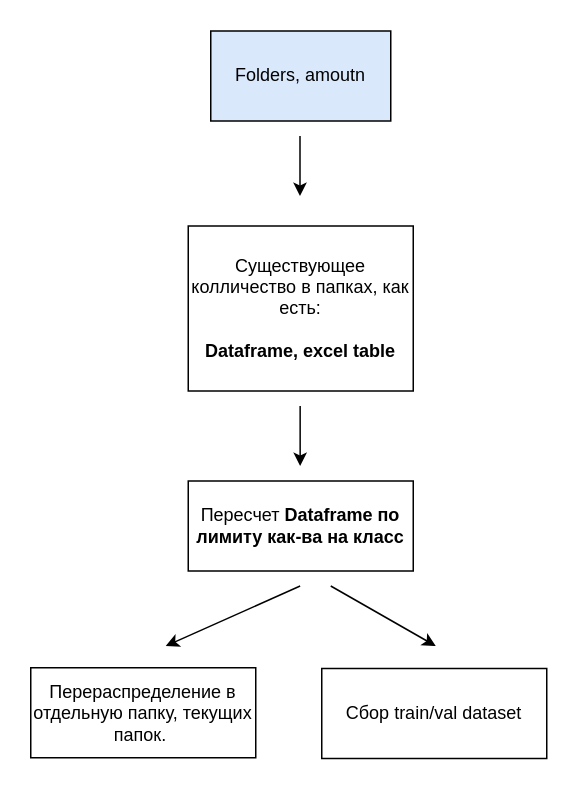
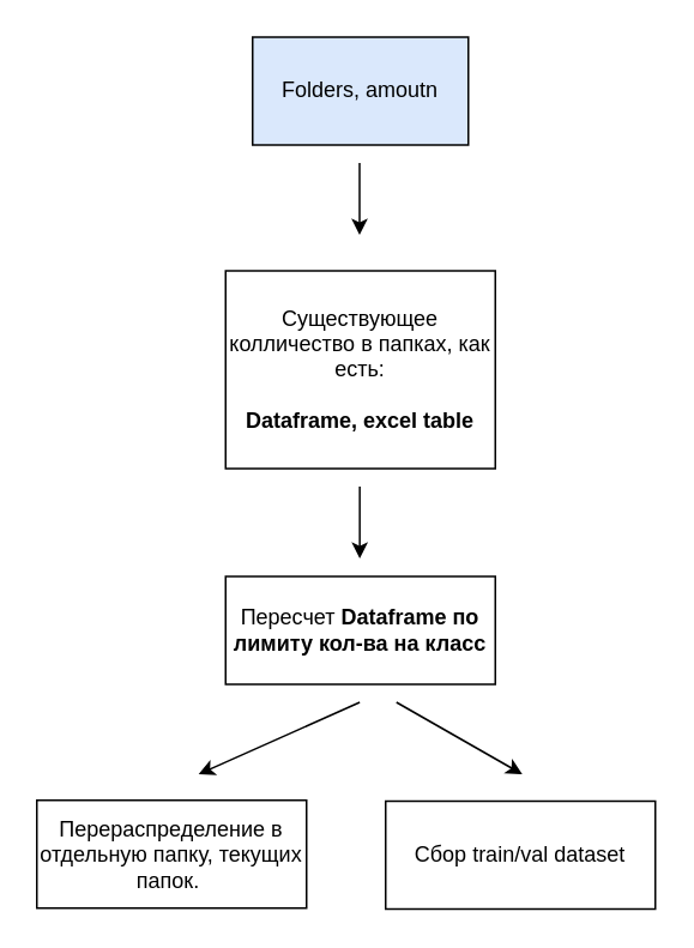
- <mxCell id="4" value="Пересчет&amp;nbsp;&lt;b&gt;Dataframe по лимиту как-ва на класс&lt;/b&gt;" style="rounded=0;whiteSpace=wrap;html=1;" parent="1" vertex="1"><mxGeometry x="125" y="320" width="150" height="60" as="geometry" /></mxCell>
+ <mxCell id="4" value="Пересчет&amp;nbsp;&lt;b&gt;Dataframe по лимиту кол-ва на класс&lt;/b&gt;" style="rounded=0;whiteSpace=wrap;html=1;" parent="1" vertex="1"><mxGeometry x="125" y="320" width="150" height="60" as="geometry" /></mxCell>
